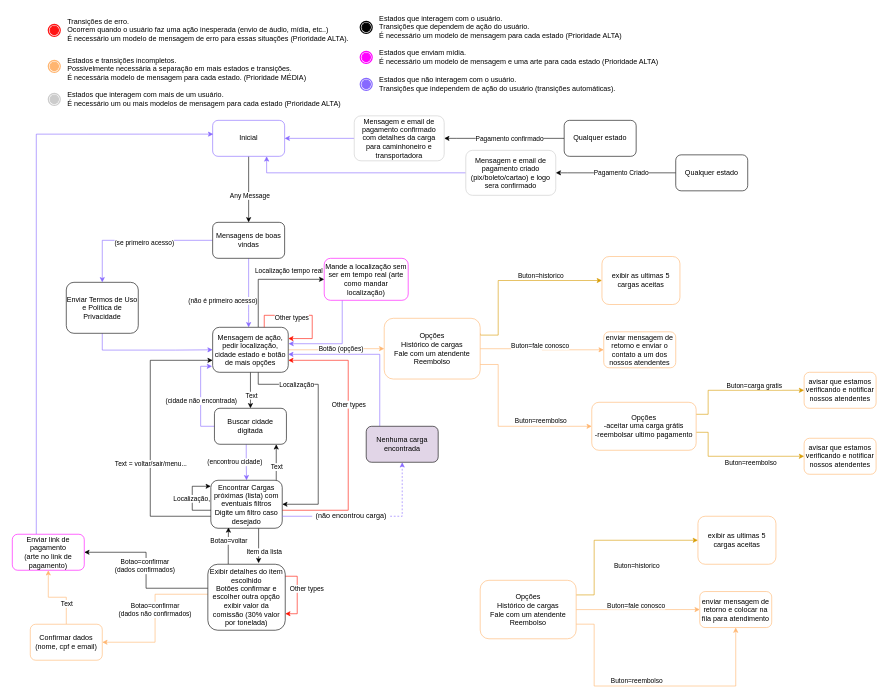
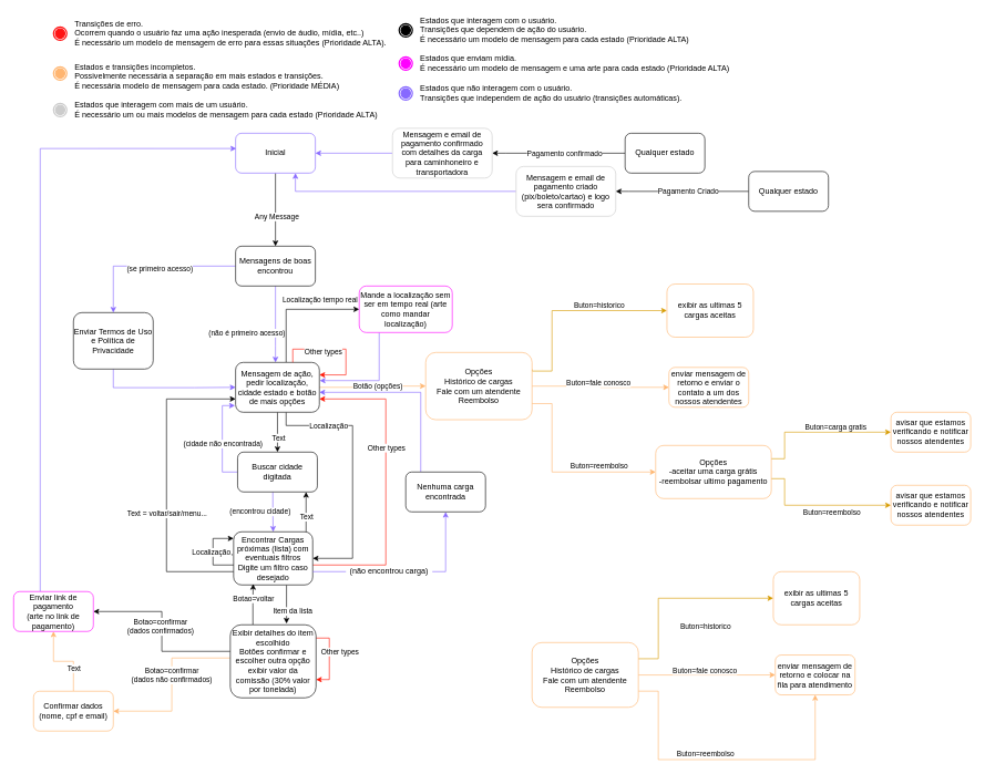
- <mxCell id="12" value="Mensagens de boas vindas" style="rounded=1;whiteSpace=wrap;html=1;" vertex="1" parent="1"><mxGeometry x="354" y="370" width="120" height="60" as="geometry" /></mxCell>
+ <mxCell id="12" value="Mensagens de boas encontrou" style="rounded=1;whiteSpace=wrap;html=1;" vertex="1" parent="1"><mxGeometry x="354" y="370" width="120" height="60" as="geometry" /></mxCell>
- <mxCell id="91" value="Nenhuma carga encontrada" style="whiteSpace=wrap;html=1;rounded=1;fillColor=#e1d5e7;" vertex="1" parent="1"><mxGeometry x="610" y="710" width="120" height="60" as="geometry" /></mxCell>
+ <mxCell id="91" value="Nenhuma carga encontrada" style="whiteSpace=wrap;html=1;rounded=1;" vertex="1" parent="1"><mxGeometry x="610" y="710" width="120" height="60" as="geometry" /></mxCell>
- <mxCell id="33" style="edgeStyle=orthogonalEdgeStyle;rounded=0;orthogonalLoop=1;jettySize=auto;html=1;entryX=0.5;entryY=1;entryDx=0;entryDy=0;startArrow=none;strokeColor=#8769FF;dashed=1;" edge="1" parent="1" source="92" target="91"><mxGeometry relative="1" as="geometry"><Array as="points"><mxPoint x="670" y="860" /></Array></mxGeometry></mxCell>
+ <mxCell id="33" style="edgeStyle=orthogonalEdgeStyle;rounded=0;orthogonalLoop=1;jettySize=auto;html=1;entryX=0.5;entryY=1;entryDx=0;entryDy=0;startArrow=none;strokeColor=#8769FF;" edge="1" parent="1" source="92" target="91"><mxGeometry relative="1" as="geometry"><Array as="points"><mxPoint x="670" y="860" /></Array></mxGeometry></mxCell>
